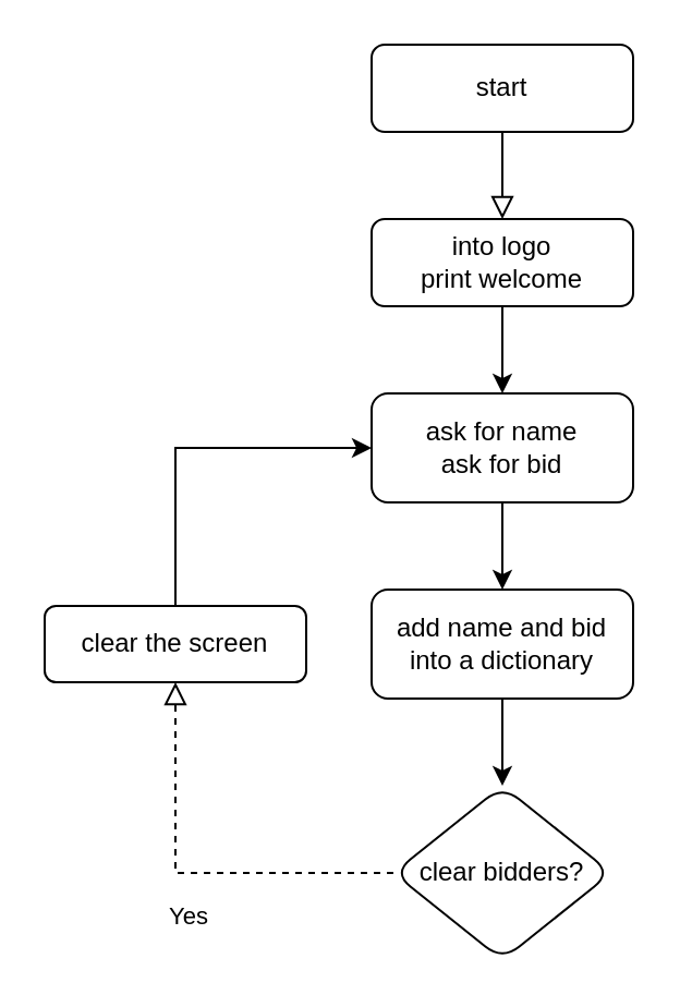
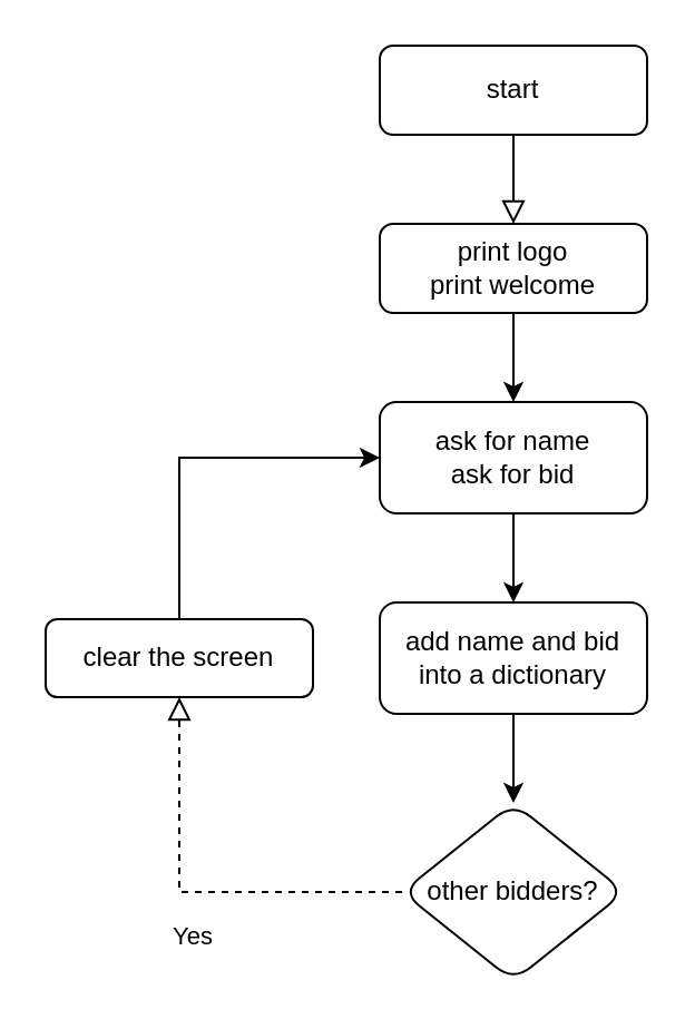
- <mxCell id="5" value="into logo&lt;br&gt;print welcome" style="rounded=1;whiteSpace=wrap;html=1;" vertex="1" parent="1"><mxGeometry x="170" y="100" width="120" height="40" as="geometry" /></mxCell>
+ <mxCell id="5" value="print logo&lt;br&gt;print welcome" style="rounded=1;whiteSpace=wrap;html=1;" vertex="1" parent="1"><mxGeometry x="170" y="100" width="120" height="40" as="geometry" /></mxCell>
- <mxCell id="8" value="clear bidders?" style="rhombus;whiteSpace=wrap;html=1;rounded=1;" vertex="1" parent="1"><mxGeometry x="180" y="360" width="100" height="80" as="geometry" /></mxCell>
+ <mxCell id="8" value="other bidders?" style="rhombus;whiteSpace=wrap;html=1;rounded=1;" vertex="1" parent="1"><mxGeometry x="180" y="360" width="100" height="80" as="geometry" /></mxCell>
